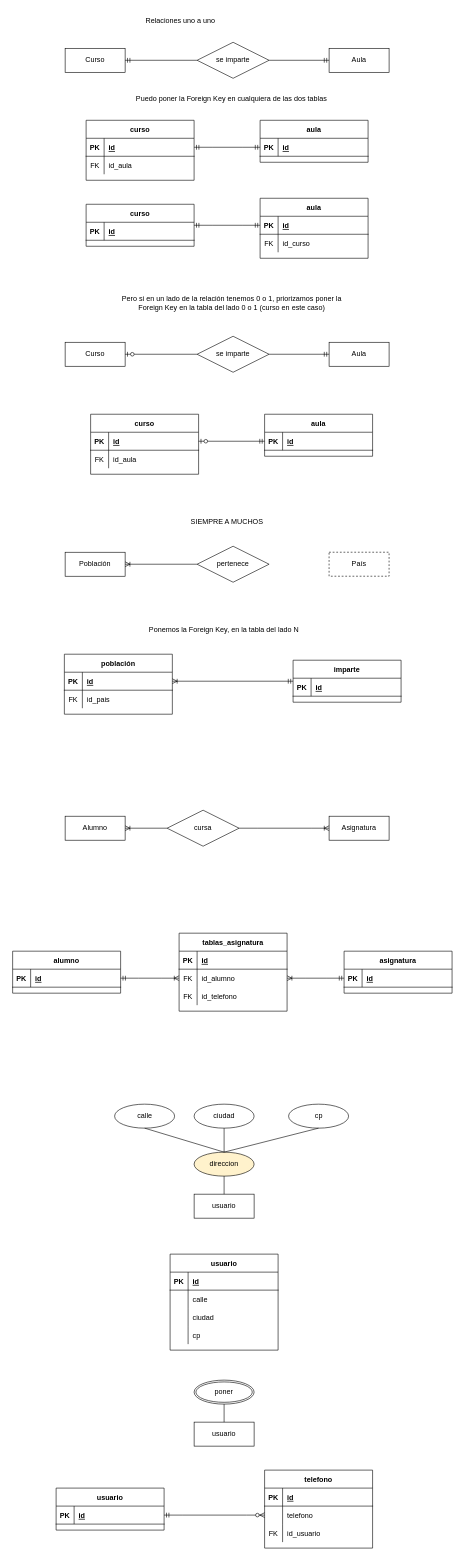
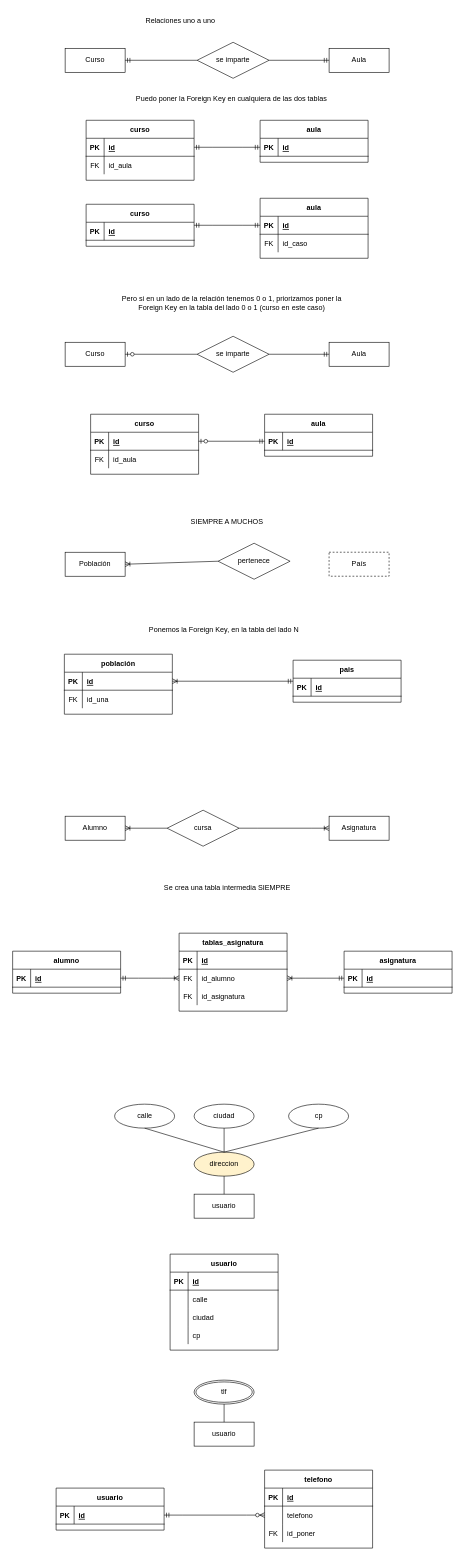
- <mxCell id="37" value="id_curso" style="shape=partialRectangle;connectable=0;fillColor=none;top=0;left=0;bottom=0;right=0;align=left;spacingLeft=6;fontStyle=0;overflow=hidden;" vertex="1" parent="35"><mxGeometry x="30" width="150" height="30" as="geometry"><mxRectangle width="150" height="30" as="alternateBounds" /></mxGeometry></mxCell>
+ <mxCell id="37" value="id_caso" style="shape=partialRectangle;connectable=0;fillColor=none;top=0;left=0;bottom=0;right=0;align=left;spacingLeft=6;fontStyle=0;overflow=hidden;" vertex="1" parent="35"><mxGeometry x="30" width="150" height="30" as="geometry"><mxRectangle width="150" height="30" as="alternateBounds" /></mxGeometry></mxCell>
- <mxCell id="14" value="pertenece" style="shape=rhombus;perimeter=rhombusPerimeter;whiteSpace=wrap;html=1;align=center;" vertex="1" parent="1"><mxGeometry x="328" y="910" width="120" height="60" as="geometry" /></mxCell>
+ <mxCell id="14" value="pertenece" style="shape=rhombus;perimeter=rhombusPerimeter;whiteSpace=wrap;html=1;align=center;" vertex="1" parent="1"><mxGeometry x="363" y="905" width="120" height="60" as="geometry" /></mxCell>
- <mxCell id="66" value="imparte" style="shape=table;startSize=30;container=1;collapsible=1;childLayout=tableLayout;fixedRows=1;rowLines=0;fontStyle=1;align=center;resizeLast=1;" vertex="1" parent="1"><mxGeometry x="488" y="1100" width="180" height="70" as="geometry" /></mxCell>
+ <mxCell id="66" value="pais" style="shape=table;startSize=30;container=1;collapsible=1;childLayout=tableLayout;fixedRows=1;rowLines=0;fontStyle=1;align=center;resizeLast=1;" vertex="1" parent="1"><mxGeometry x="488" y="1100" width="180" height="70" as="geometry" /></mxCell>
- <mxCell id="65" value="id_pais" style="shape=partialRectangle;connectable=0;fillColor=none;top=0;left=0;bottom=0;right=0;align=left;spacingLeft=6;fontStyle=0;overflow=hidden;" vertex="1" parent="63"><mxGeometry x="30" width="150" height="30" as="geometry"><mxRectangle width="150" height="30" as="alternateBounds" /></mxGeometry></mxCell>
+ <mxCell id="65" value="id_una" style="shape=partialRectangle;connectable=0;fillColor=none;top=0;left=0;bottom=0;right=0;align=left;spacingLeft=6;fontStyle=0;overflow=hidden;" vertex="1" parent="63"><mxGeometry x="30" width="150" height="30" as="geometry"><mxRectangle width="150" height="30" as="alternateBounds" /></mxGeometry></mxCell>
+ <mxCell id="88" value="Se crea una tabla intermedia SIEMPRE" style="text;html=1;strokeColor=none;fillColor=none;align=center;verticalAlign=middle;whiteSpace=wrap;rounded=0;" vertex="1" parent="1"><mxGeometry x="251" y="1440" width="255" height="80" as="geometry" /></mxCell>
- <mxCell id="87" value="id_telefono" style="shape=partialRectangle;connectable=0;fillColor=none;top=0;left=0;bottom=0;right=0;align=left;spacingLeft=6;fontStyle=0;overflow=hidden;" vertex="1" parent="85"><mxGeometry x="30" width="150" height="30" as="geometry"><mxRectangle width="150" height="30" as="alternateBounds" /></mxGeometry></mxCell>
+ <mxCell id="87" value="id_asignatura" style="shape=partialRectangle;connectable=0;fillColor=none;top=0;left=0;bottom=0;right=0;align=left;spacingLeft=6;fontStyle=0;overflow=hidden;" vertex="1" parent="85"><mxGeometry x="30" width="150" height="30" as="geometry"><mxRectangle width="150" height="30" as="alternateBounds" /></mxGeometry></mxCell>
- <mxCell id="119" value="poner" style="ellipse;shape=doubleEllipse;margin=3;whiteSpace=wrap;html=1;align=center;" vertex="1" parent="1"><mxGeometry x="323" y="2300" width="100" height="40" as="geometry" /></mxCell>
+ <mxCell id="119" value="tlf" style="ellipse;shape=doubleEllipse;margin=3;whiteSpace=wrap;html=1;align=center;" vertex="1" parent="1"><mxGeometry x="323" y="2300" width="100" height="40" as="geometry" /></mxCell>
- <mxCell id="133" value="id_usuario" style="shape=partialRectangle;connectable=0;fillColor=none;top=0;left=0;bottom=0;right=0;align=left;spacingLeft=6;fontStyle=0;overflow=hidden;" vertex="1" parent="131"><mxGeometry x="30" width="150" height="30" as="geometry"><mxRectangle width="150" height="30" as="alternateBounds" /></mxGeometry></mxCell>
+ <mxCell id="133" value="id_poner" style="shape=partialRectangle;connectable=0;fillColor=none;top=0;left=0;bottom=0;right=0;align=left;spacingLeft=6;fontStyle=0;overflow=hidden;" vertex="1" parent="131"><mxGeometry x="30" width="150" height="30" as="geometry"><mxRectangle width="150" height="30" as="alternateBounds" /></mxGeometry></mxCell>
